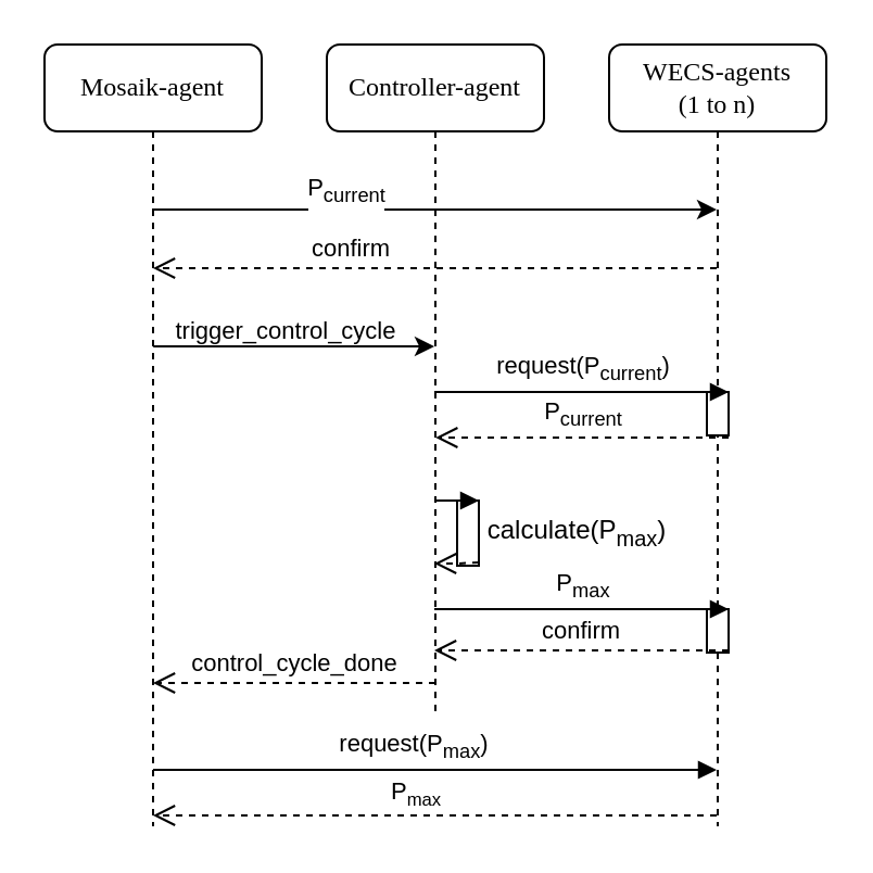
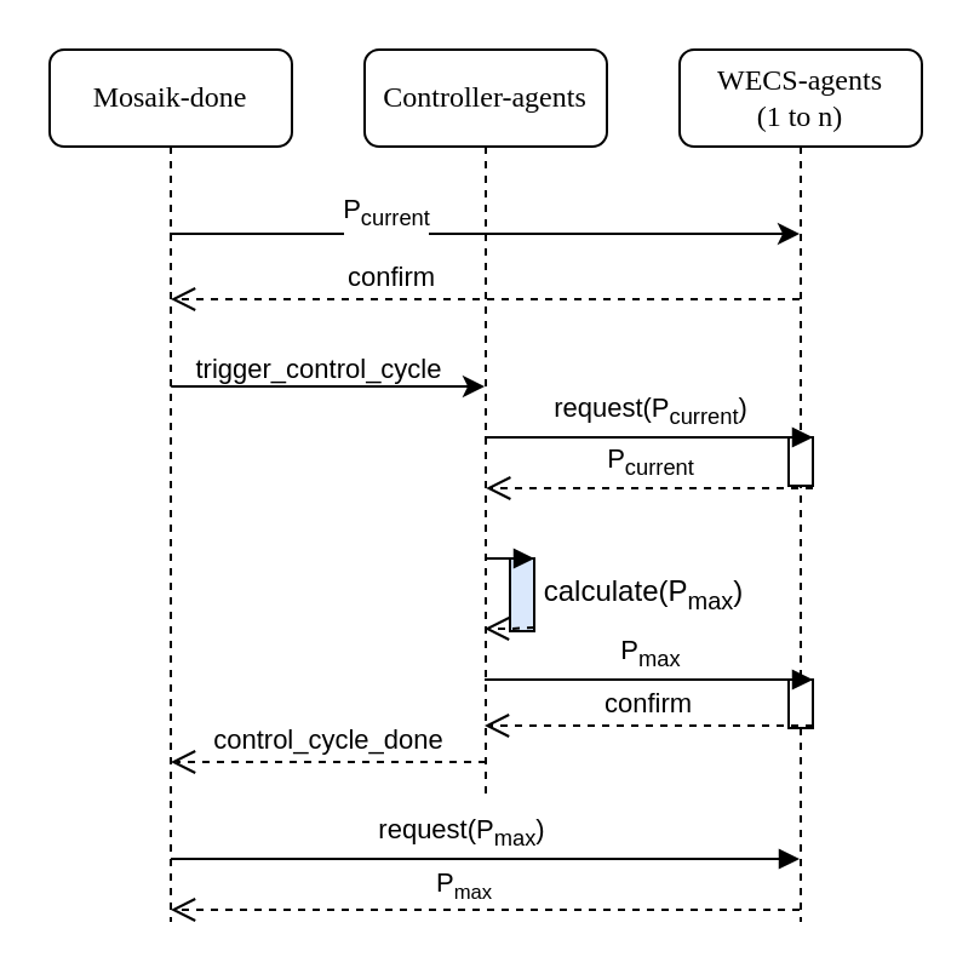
- <mxCell id="2" value="Mosaik-agent" style="shape=umlLifeline;perimeter=lifelinePerimeter;whiteSpace=wrap;html=1;container=1;collapsible=0;recursiveResize=0;outlineConnect=0;rounded=1;shadow=0;comic=0;labelBackgroundColor=none;strokeWidth=1;fontFamily=Verdana;fontSize=12;align=center;" parent="1" vertex="1"><mxGeometry x="20" y="20" width="100" height="360" as="geometry" /></mxCell>
+ <mxCell id="2" value="Mosaik-done" style="shape=umlLifeline;perimeter=lifelinePerimeter;whiteSpace=wrap;html=1;container=1;collapsible=0;recursiveResize=0;outlineConnect=0;rounded=1;shadow=0;comic=0;labelBackgroundColor=none;strokeWidth=1;fontFamily=Verdana;fontSize=12;align=center;" parent="1" vertex="1"><mxGeometry x="20" y="20" width="100" height="360" as="geometry" /></mxCell>
- <mxCell id="3" value="Controller-agent" style="shape=umlLifeline;perimeter=lifelinePerimeter;whiteSpace=wrap;html=1;container=1;collapsible=0;recursiveResize=0;outlineConnect=0;rounded=1;shadow=0;comic=0;labelBackgroundColor=none;strokeWidth=1;fontFamily=Verdana;fontSize=12;align=center;" parent="1" vertex="1"><mxGeometry x="150" y="20" width="100" height="310" as="geometry" /></mxCell>
+ <mxCell id="3" value="Controller-agents" style="shape=umlLifeline;perimeter=lifelinePerimeter;whiteSpace=wrap;html=1;container=1;collapsible=0;recursiveResize=0;outlineConnect=0;rounded=1;shadow=0;comic=0;labelBackgroundColor=none;strokeWidth=1;fontFamily=Verdana;fontSize=12;align=center;" parent="1" vertex="1"><mxGeometry x="150" y="20" width="100" height="310" as="geometry" /></mxCell>
- <mxCell id="4" value="&amp;nbsp; &amp;nbsp; &amp;nbsp; &amp;nbsp; &amp;nbsp; &amp;nbsp; &amp;nbsp; &amp;nbsp; &amp;nbsp; &amp;nbsp; &amp;nbsp; &amp;nbsp; &amp;nbsp; &amp;nbsp; &amp;nbsp; calculate(P&lt;sub&gt;max&lt;/sub&gt;)" style="html=1;points=[];perimeter=orthogonalPerimeter;" parent="3" vertex="1"><mxGeometry x="60" y="210" width="10" height="30" as="geometry" /></mxCell>
+ <mxCell id="4" value="&amp;nbsp; &amp;nbsp; &amp;nbsp; &amp;nbsp; &amp;nbsp; &amp;nbsp; &amp;nbsp; &amp;nbsp; &amp;nbsp; &amp;nbsp; &amp;nbsp; &amp;nbsp; &amp;nbsp; &amp;nbsp; &amp;nbsp; calculate(P&lt;sub&gt;max&lt;/sub&gt;)" style="html=1;points=[];perimeter=orthogonalPerimeter;fillColor=#dae8fc;" parent="3" vertex="1"><mxGeometry x="60" y="210" width="10" height="30" as="geometry" /></mxCell>
